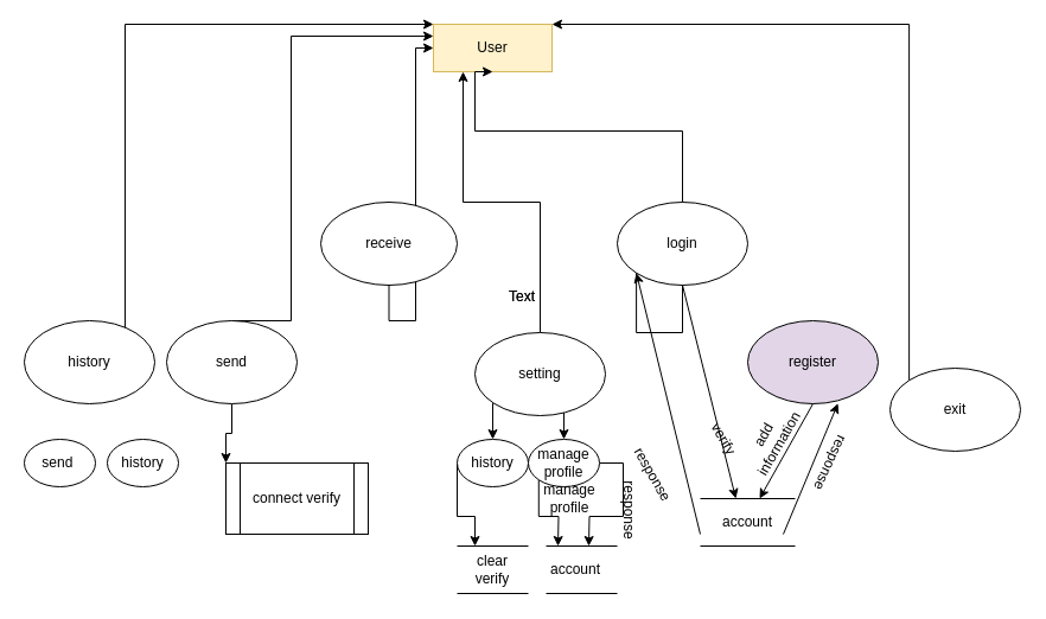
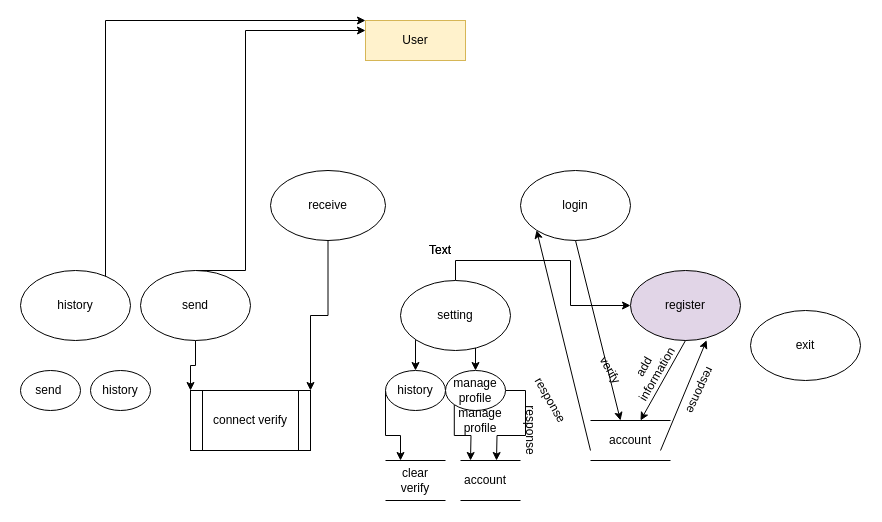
- <mxCell id="17" style="edgeStyle=orthogonalEdgeStyle;rounded=0;orthogonalLoop=1;jettySize=auto;html=1;exitX=0;exitY=0;exitDx=0;exitDy=0;entryX=1;entryY=0;entryDx=0;entryDy=0;" parent="1" source="18" target="2" edge="1"><mxGeometry relative="1" as="geometry"><Array as="points"><mxPoint x="766" y="20" /></Array><mxPoint x="455" y="165" as="targetPoint" /></mxGeometry></mxCell>
- <mxCell id="8" style="edgeStyle=orthogonalEdgeStyle;rounded=0;orthogonalLoop=1;jettySize=auto;html=1;exitX=0.5;exitY=0;exitDx=0;exitDy=0;entryX=0;entryY=0.5;entryDx=0;entryDy=0;" parent="1" source="10" target="2" edge="1"><mxGeometry relative="1" as="geometry"><Array as="points"><mxPoint x="350" y="270" /></Array><mxPoint x="400" y="200" as="targetPoint" /></mxGeometry></mxCell>
- <mxCell id="15" style="edgeStyle=orthogonalEdgeStyle;rounded=0;orthogonalLoop=1;jettySize=auto;html=1;exitX=0;exitY=0;exitDx=0;exitDy=0;entryX=0.5;entryY=1;entryDx=0;entryDy=0;" parent="1" source="16" target="2" edge="1"><mxGeometry relative="1" as="geometry"><Array as="points"><mxPoint x="575" y="280" /><mxPoint x="575" y="110" /><mxPoint x="400" y="110" /></Array><mxPoint x="449" y="182" as="targetPoint" /></mxGeometry></mxCell>
- <mxCell id="11" style="edgeStyle=orthogonalEdgeStyle;rounded=0;orthogonalLoop=1;jettySize=auto;html=1;exitX=0.5;exitY=0;exitDx=0;exitDy=0;entryX=0.25;entryY=1;entryDx=0;entryDy=0;" parent="1" source="14" target="2" edge="1"><mxGeometry relative="1" as="geometry"><mxPoint x="455" y="165" as="targetPoint" /></mxGeometry></mxCell>
+ <mxCell id="11" style="edgeStyle=orthogonalEdgeStyle;rounded=0;orthogonalLoop=1;jettySize=auto;html=1;exitX=0.5;exitY=0;exitDx=0;exitDy=0;" parent="1" source="14" target="19" edge="1"><mxGeometry relative="1" as="geometry"><mxPoint x="455" y="165" as="targetPoint" /></mxGeometry></mxCell>
+ <mxCell id="9" style="edgeStyle=orthogonalEdgeStyle;rounded=0;orthogonalLoop=1;jettySize=auto;html=1;exitX=0.5;exitY=1;exitDx=0;exitDy=0;entryX=1;entryY=0;entryDx=0;entryDy=0;" edge="1" parent="1" source="10" target="47"><mxGeometry relative="1" as="geometry" /></mxCell>
